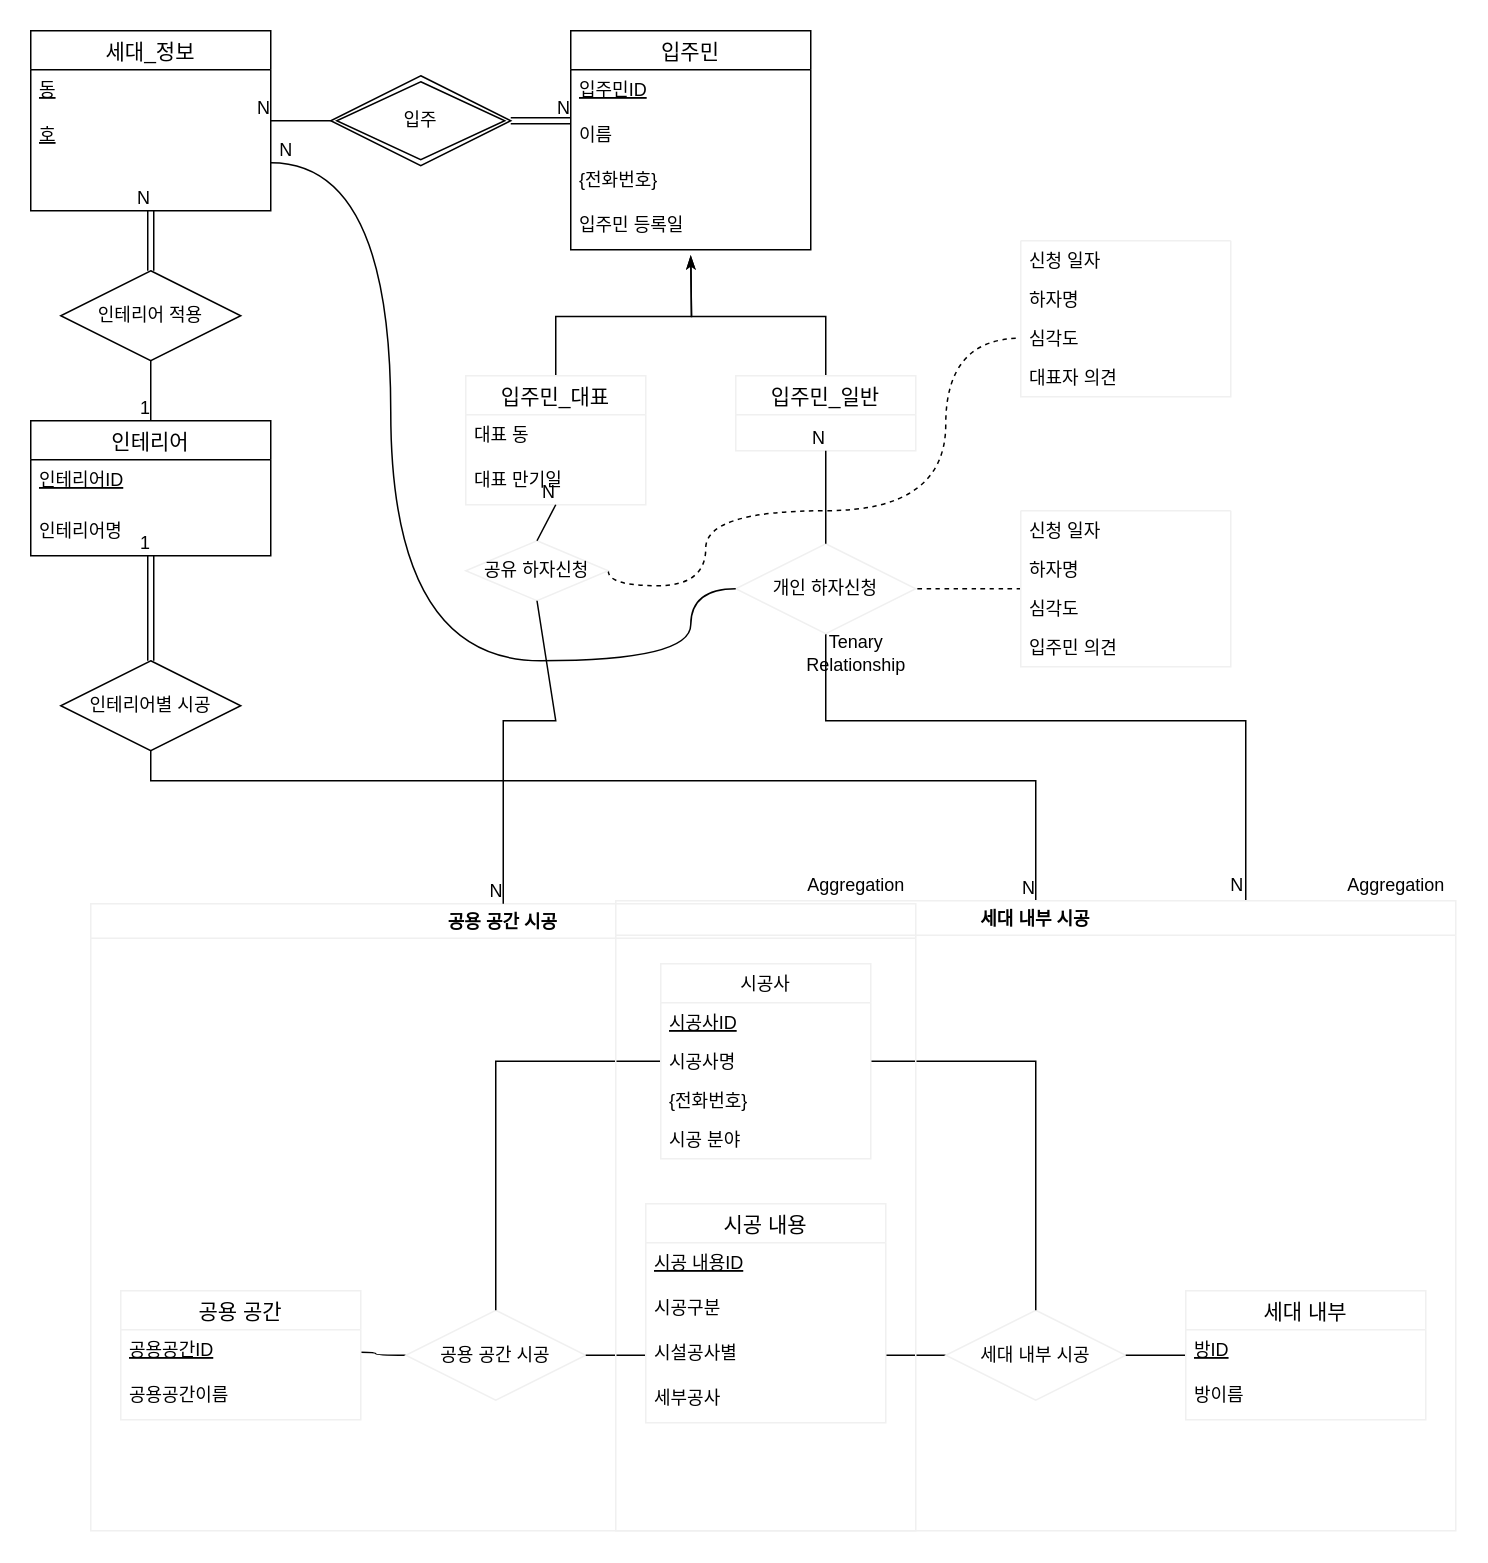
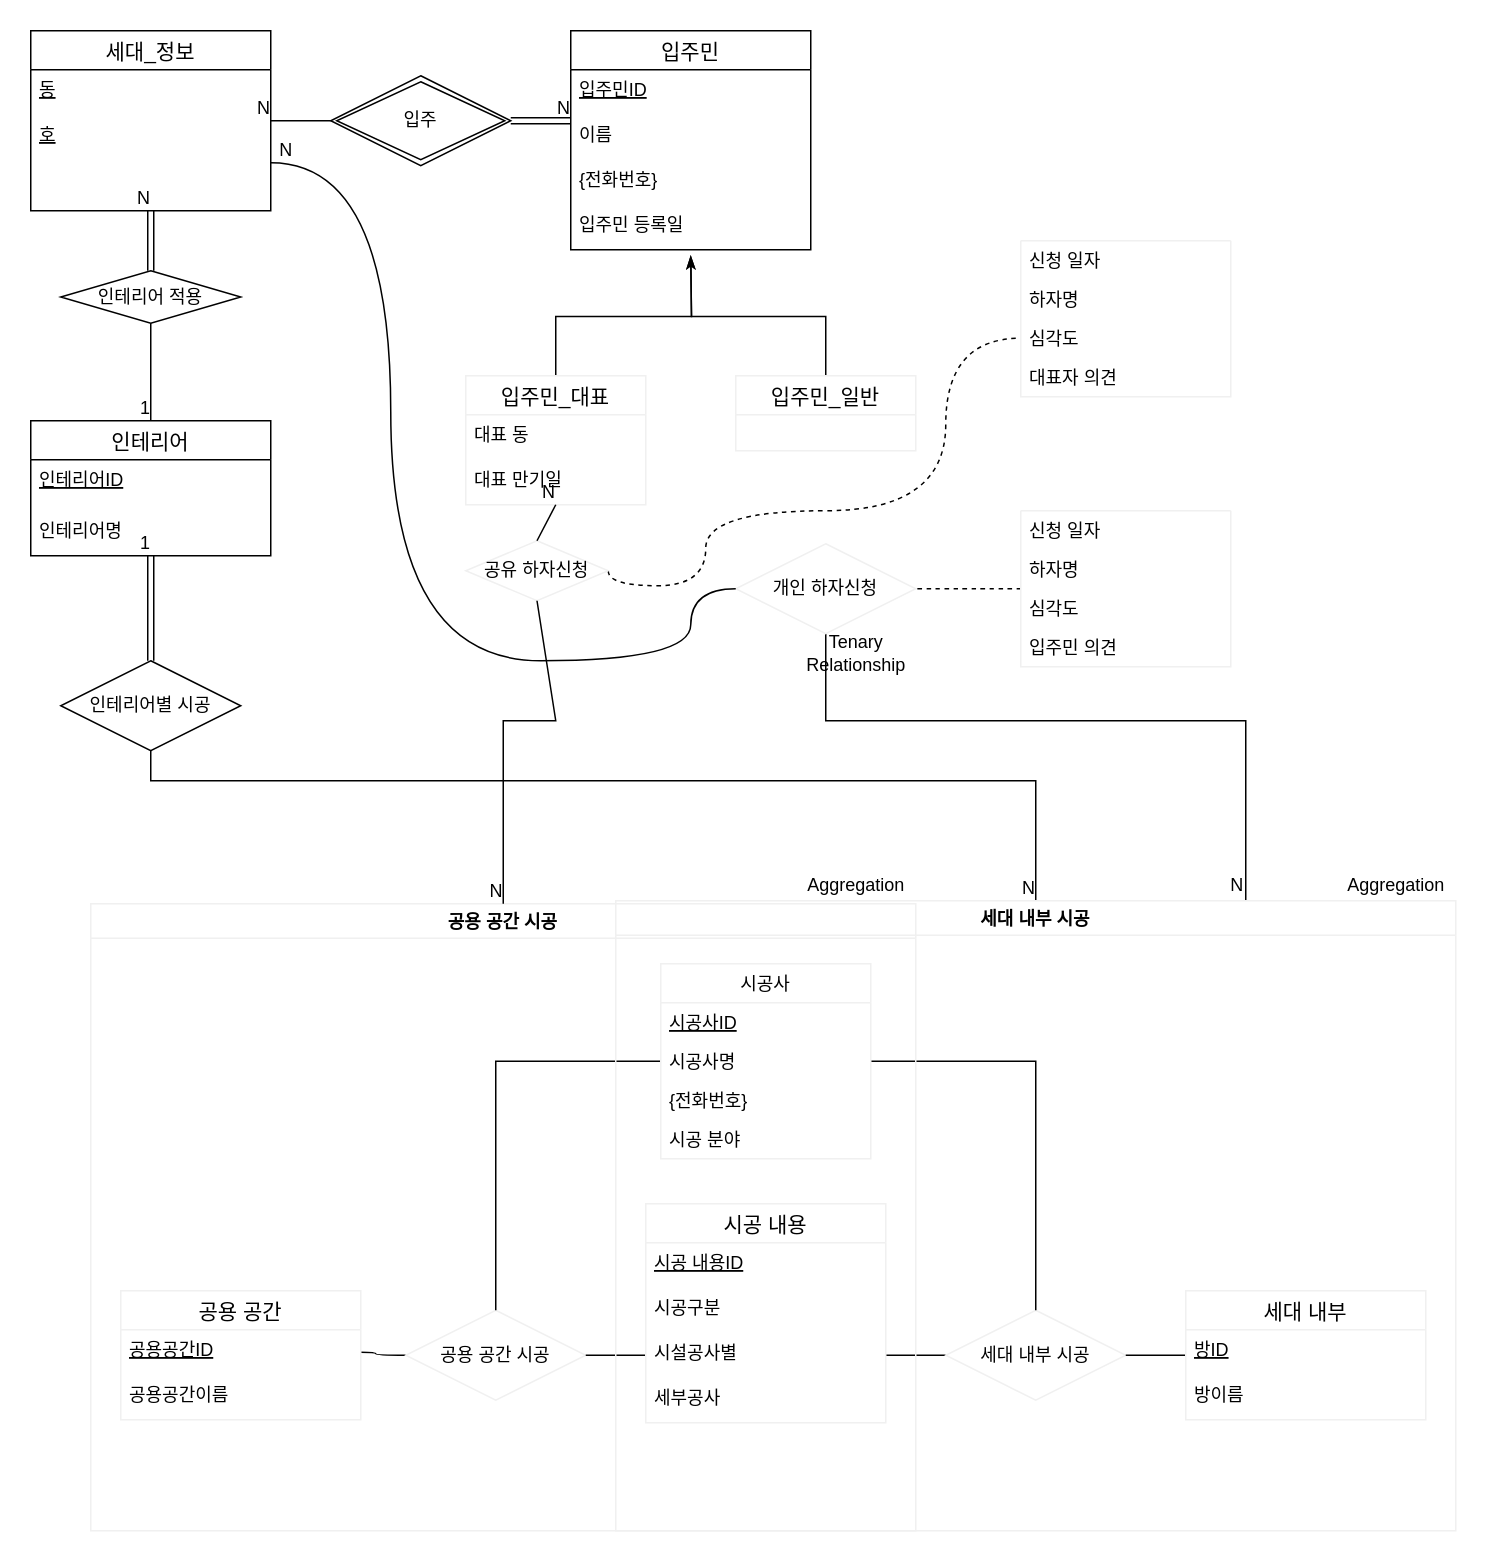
- <mxCell id="2" value="인테리어 적용" style="shape=rhombus;perimeter=rhombusPerimeter;whiteSpace=wrap;html=1;align=center;" parent="1" vertex="1"><mxGeometry x="40" y="180" width="120" height="60" as="geometry" /></mxCell>
+ <mxCell id="2" value="인테리어 적용" style="shape=rhombus;perimeter=rhombusPerimeter;whiteSpace=wrap;html=1;align=center;" parent="1" vertex="1"><mxGeometry x="40" y="180" width="120" height="35" as="geometry" /></mxCell>
- <mxCell id="43" value="" style="endArrow=none;html=1;rounded=0;entryX=0.5;entryY=1;entryDx=0;entryDy=0;exitX=0.5;exitY=0;exitDx=0;exitDy=0;" edge="1" parent="1" source="30" target="26"><mxGeometry relative="1" as="geometry"><mxPoint x="280" y="470" as="sourcePoint" /><mxPoint x="440" y="470" as="targetPoint" /></mxGeometry></mxCell>
- <mxCell id="44" value="N" style="resizable=0;html=1;align=right;verticalAlign=bottom;" connectable="0" vertex="1" parent="43"><mxGeometry x="1" relative="1" as="geometry" /></mxCell>
